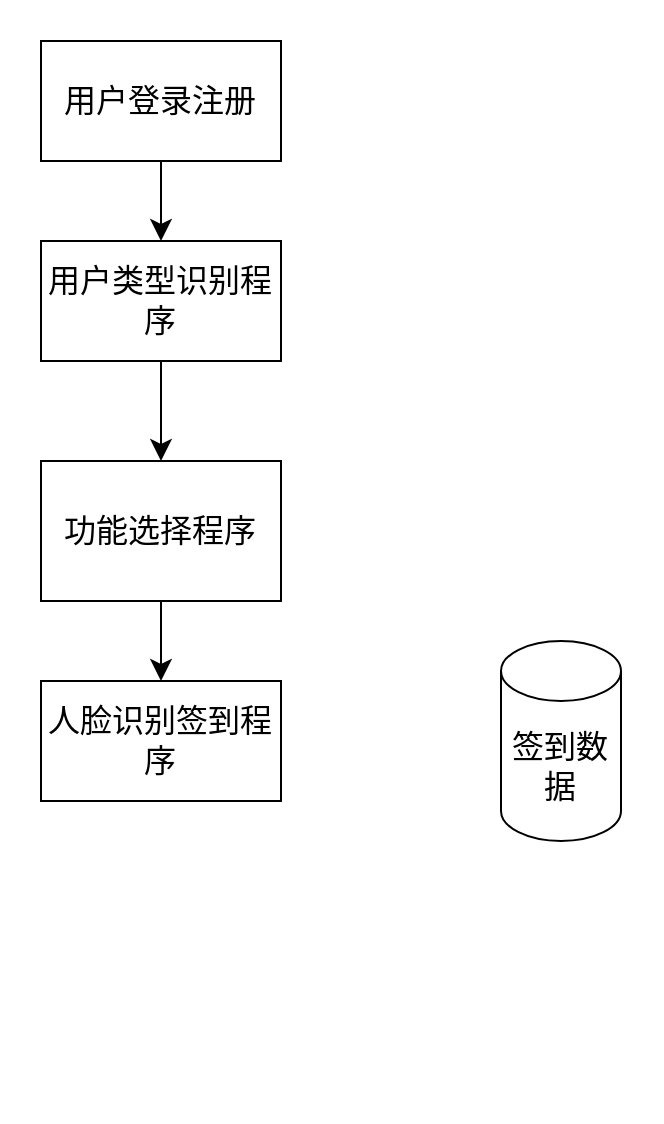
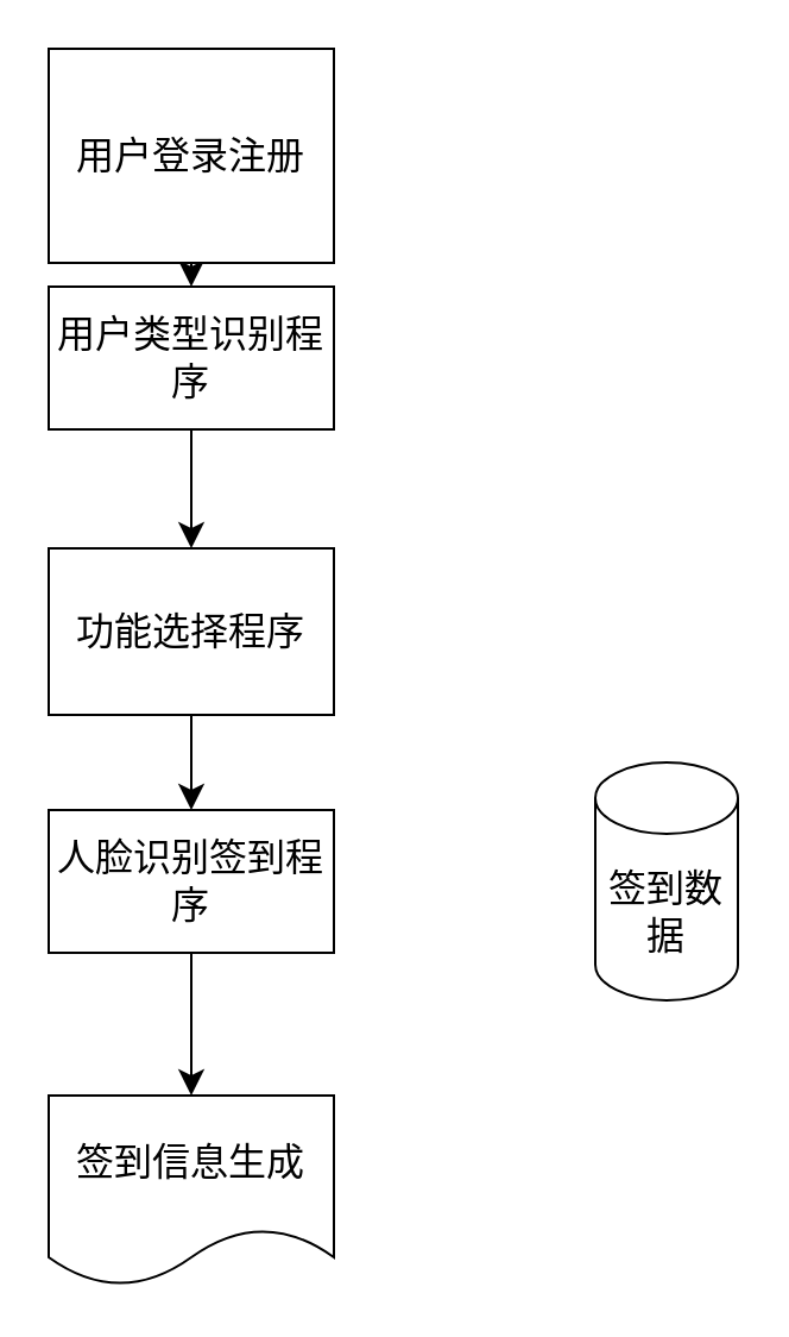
- <mxCell id="3" value="用户登录注册" style="rounded=0;whiteSpace=wrap;html=1;fontSize=16;" vertex="1" parent="1"><mxGeometry x="20" y="20" width="120" height="60" as="geometry" /></mxCell>
+ <mxCell id="3" value="用户登录注册" style="rounded=0;whiteSpace=wrap;html=1;fontSize=16;" vertex="1" parent="1"><mxGeometry x="20" y="20" width="120" height="90" as="geometry" /></mxCell>
+ <mxCell id="6" style="edgeStyle=none;curved=1;rounded=0;orthogonalLoop=1;jettySize=auto;html=1;exitX=0.5;exitY=1;exitDx=0;exitDy=0;fontSize=12;startSize=8;endSize=8;" edge="1" parent="1" source="7" target="10"><mxGeometry relative="1" as="geometry" /></mxCell>
+ <mxCell id="10" value="签到信息生成" style="shape=document;whiteSpace=wrap;html=1;boundedLbl=1;fontSize=16;" vertex="1" parent="1"><mxGeometry x="20" y="460" width="120" height="80" as="geometry" /></mxCell>
